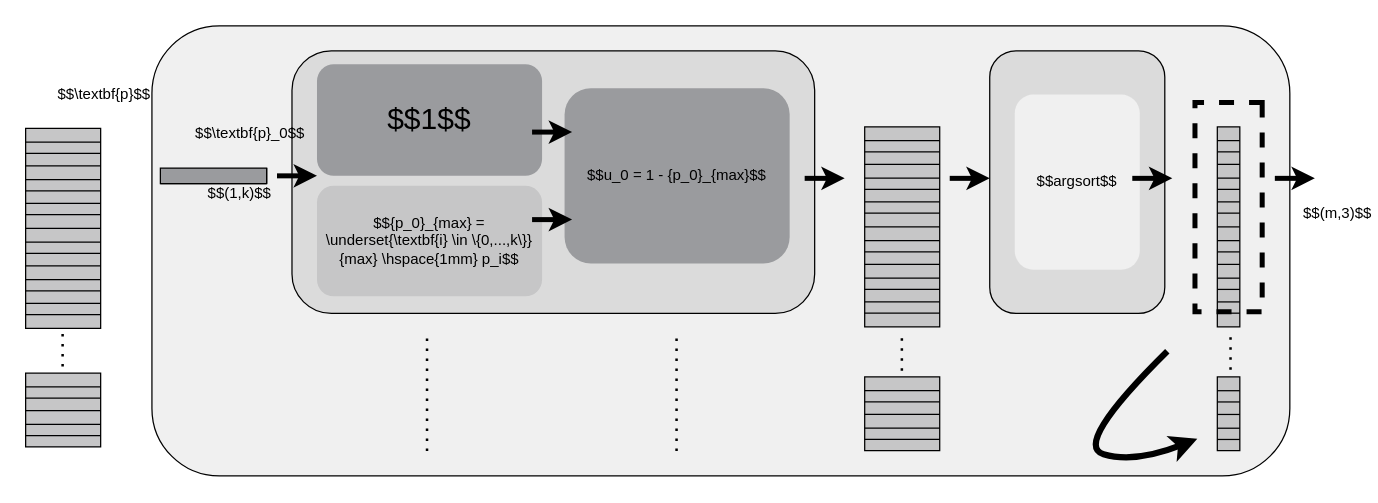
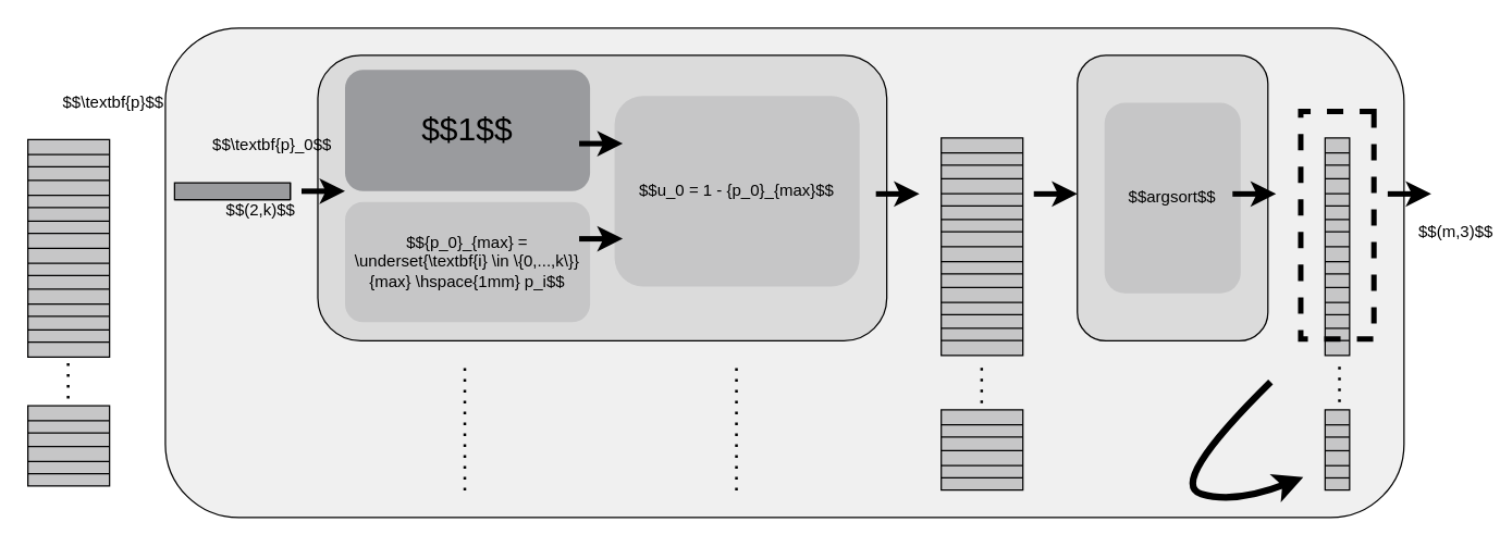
- <mxCell id="10" value="$$u_0 = 1 - {p_0}_{max}$$ " style="rounded=1;whiteSpace=wrap;html=1;fillColor=#9a9b9e;rotation=0;strokeColor=none;" vertex="1" parent="1"><mxGeometry x="451" y="70" width="180" height="140" as="geometry" /></mxCell>
+ <mxCell id="10" value="$$u_0 = 1 - {p_0}_{max}$$ " style="rounded=1;whiteSpace=wrap;html=1;fillColor=#C6C6C7;rotation=0;strokeColor=none;" vertex="1" parent="1"><mxGeometry x="451" y="70" width="180" height="140" as="geometry" /></mxCell>
- <mxCell id="61" value="$$argsort$$ " style="rounded=1;whiteSpace=wrap;html=1;fillColor=#f0f0f0;rotation=0;strokeColor=none;" vertex="1" parent="1"><mxGeometry x="811" y="75" width="100" height="140" as="geometry" /></mxCell>
+ <mxCell id="61" value="$$argsort$$ " style="rounded=1;whiteSpace=wrap;html=1;fillColor=#C6C6C7;rotation=0;strokeColor=none;" vertex="1" parent="1"><mxGeometry x="811" y="75" width="100" height="140" as="geometry" /></mxCell>
- <mxCell id="6" value="&lt;font style=&quot;font-size: 12px;&quot;&gt;$$(1,k)$$&lt;/font&gt;" style="text;whiteSpace=wrap;html=1;" vertex="1" parent="1"><mxGeometry x="164" y="140" width="40" height="50" as="geometry" /></mxCell>
+ <mxCell id="6" value="&lt;font style=&quot;font-size: 12px;&quot;&gt;$$(2,k)$$&lt;/font&gt;" style="text;whiteSpace=wrap;html=1;" vertex="1" parent="1"><mxGeometry x="164" y="140" width="40" height="50" as="geometry" /></mxCell>
